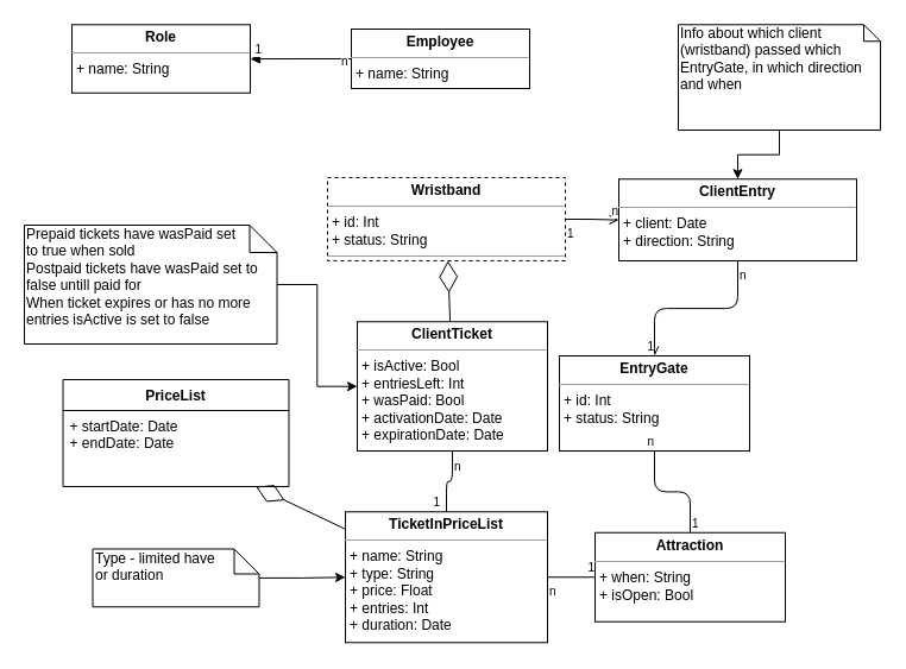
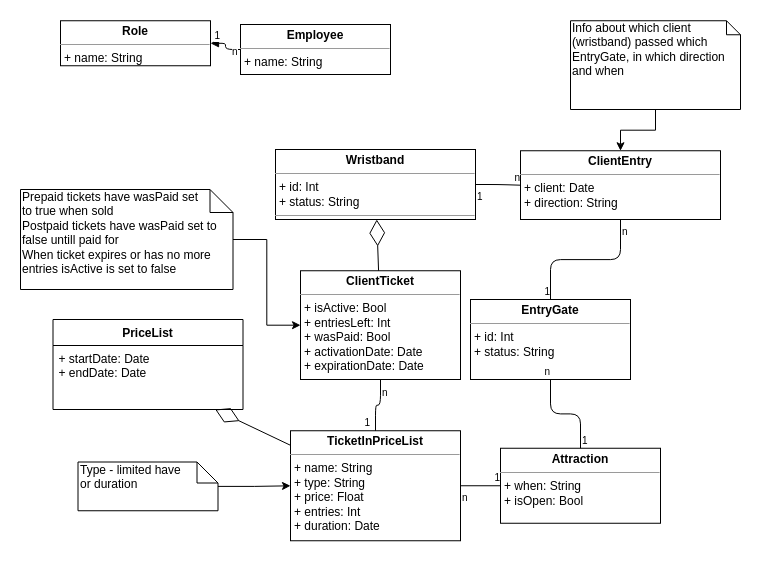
- <mxCell id="4" value="&lt;p style=&quot;margin: 0px ; margin-top: 4px ; text-align: center&quot;&gt;&lt;b&gt;Role&lt;/b&gt;&lt;/p&gt;&lt;hr size=&quot;1&quot;&gt;&lt;p style=&quot;margin: 0px ; margin-left: 4px&quot;&gt;+ name: String&lt;/p&gt;&lt;p style=&quot;margin: 0px ; margin-left: 4px&quot;&gt;&lt;br&gt;&lt;/p&gt;&lt;hr size=&quot;1&quot;&gt;" style="verticalAlign=top;align=left;overflow=fill;fontSize=12;fontFamily=Helvetica;html=1;" parent="1" vertex="1"><mxGeometry x="60" y="20.25" width="150" height="57.5" as="geometry" /></mxCell>
+ <mxCell id="4" value="&lt;p style=&quot;margin: 0px ; margin-top: 4px ; text-align: center&quot;&gt;&lt;b&gt;Role&lt;/b&gt;&lt;/p&gt;&lt;hr size=&quot;1&quot;&gt;&lt;p style=&quot;margin: 0px ; margin-left: 4px&quot;&gt;+ name: String&lt;/p&gt;&lt;p style=&quot;margin: 0px ; margin-left: 4px&quot;&gt;&lt;br&gt;&lt;/p&gt;&lt;hr size=&quot;1&quot;&gt;" style="verticalAlign=top;align=left;overflow=fill;fontSize=12;fontFamily=Helvetica;html=1;" parent="1" vertex="1"><mxGeometry x="60" y="20.25" width="150" height="45" as="geometry" /></mxCell>
- <mxCell id="3" value="&lt;p style=&quot;margin: 0px ; margin-top: 4px ; text-align: center&quot;&gt;&lt;b&gt;Employee&lt;/b&gt;&lt;br&gt;&lt;/p&gt;&lt;hr size=&quot;1&quot;&gt;&lt;p style=&quot;margin: 0px ; margin-left: 4px&quot;&gt;+ name: String&lt;/p&gt;&lt;p style=&quot;margin: 0px ; margin-left: 4px&quot;&gt;&lt;br&gt;&lt;/p&gt;&lt;hr size=&quot;1&quot;&gt;" style="verticalAlign=top;align=left;overflow=fill;fontSize=12;fontFamily=Helvetica;html=1;" parent="1" vertex="1"><mxGeometry x="295" y="24" width="150" height="50" as="geometry" /></mxCell>
+ <mxCell id="3" value="&lt;p style=&quot;margin: 0px ; margin-top: 4px ; text-align: center&quot;&gt;&lt;b&gt;Employee&lt;/b&gt;&lt;br&gt;&lt;/p&gt;&lt;hr size=&quot;1&quot;&gt;&lt;p style=&quot;margin: 0px ; margin-left: 4px&quot;&gt;+ name: String&lt;/p&gt;&lt;p style=&quot;margin: 0px ; margin-left: 4px&quot;&gt;&lt;br&gt;&lt;/p&gt;&lt;hr size=&quot;1&quot;&gt;" style="verticalAlign=top;align=left;overflow=fill;fontSize=12;fontFamily=Helvetica;html=1;" parent="1" vertex="1"><mxGeometry x="240" y="24" width="150" height="50" as="geometry" /></mxCell>
- <mxCell id="6" value="&lt;p style=&quot;margin: 0px ; margin-top: 4px ; text-align: center&quot;&gt;&lt;b&gt;Wristband&lt;/b&gt;&lt;br&gt;&lt;/p&gt;&lt;hr size=&quot;1&quot;&gt;&lt;p style=&quot;margin: 0px ; margin-left: 4px&quot;&gt;+ id: Int&lt;/p&gt;&lt;p style=&quot;margin: 0px ; margin-left: 4px&quot;&gt;+ status: String&lt;br&gt;&lt;/p&gt;&lt;hr size=&quot;1&quot;&gt;" style="verticalAlign=top;align=left;overflow=fill;fontSize=12;fontFamily=Helvetica;html=1;dashed=1;" parent="1" vertex="1"><mxGeometry x="275" y="149" width="200" height="70" as="geometry" /></mxCell>
+ <mxCell id="6" value="&lt;p style=&quot;margin: 0px ; margin-top: 4px ; text-align: center&quot;&gt;&lt;b&gt;Wristband&lt;/b&gt;&lt;br&gt;&lt;/p&gt;&lt;hr size=&quot;1&quot;&gt;&lt;p style=&quot;margin: 0px ; margin-left: 4px&quot;&gt;+ id: Int&lt;/p&gt;&lt;p style=&quot;margin: 0px ; margin-left: 4px&quot;&gt;+ status: String&lt;br&gt;&lt;/p&gt;&lt;hr size=&quot;1&quot;&gt;" style="verticalAlign=top;align=left;overflow=fill;fontSize=12;fontFamily=Helvetica;html=1;" parent="1" vertex="1"><mxGeometry x="275" y="149" width="200" height="70" as="geometry" /></mxCell>
- <mxCell id="26" value="" style="endArrow=open;html=1;edgeStyle=orthogonalEdgeStyle;" edge="1" parent="1" source="6" target="29"><mxGeometry relative="1" as="geometry"><mxPoint x="450" y="580.25" as="sourcePoint" /><mxPoint x="610" y="430.25" as="targetPoint" /></mxGeometry></mxCell>
+ <mxCell id="26" value="" style="endArrow=none;html=1;edgeStyle=orthogonalEdgeStyle;" edge="1" parent="1" source="6" target="29"><mxGeometry relative="1" as="geometry"><mxPoint x="450" y="580.25" as="sourcePoint" /><mxPoint x="610" y="430.25" as="targetPoint" /></mxGeometry></mxCell>
- <mxCell id="23" value="" style="endArrow=open;html=1;edgeStyle=orthogonalEdgeStyle;" edge="1" parent="1" source="29" target="19"><mxGeometry relative="1" as="geometry"><mxPoint x="610" y="500.25" as="sourcePoint" /><mxPoint x="610" y="550.25" as="targetPoint" /></mxGeometry></mxCell>
+ <mxCell id="23" value="" style="endArrow=none;html=1;edgeStyle=orthogonalEdgeStyle;" edge="1" parent="1" source="29" target="19"><mxGeometry relative="1" as="geometry"><mxPoint x="610" y="500.25" as="sourcePoint" /><mxPoint x="610" y="550.25" as="targetPoint" /></mxGeometry></mxCell>
